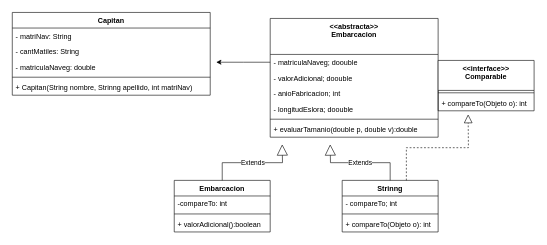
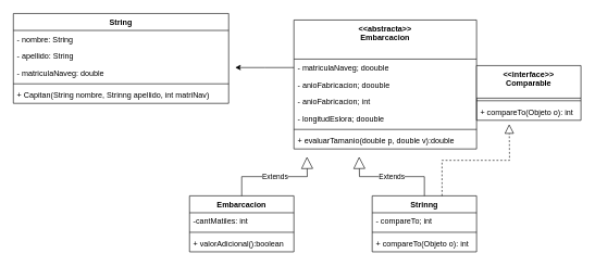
- <mxCell id="2" value="Capitan" style="swimlane;fontStyle=1;align=center;verticalAlign=top;childLayout=stackLayout;horizontal=1;startSize=26;horizontalStack=0;resizeParent=1;resizeParentMax=0;resizeLast=0;collapsible=1;marginBottom=0;" vertex="1" parent="1"><mxGeometry x="20" y="20" width="330" height="138" as="geometry" /></mxCell>
+ <mxCell id="2" value="String" style="swimlane;fontStyle=1;align=center;verticalAlign=top;childLayout=stackLayout;horizontal=1;startSize=26;horizontalStack=0;resizeParent=1;resizeParentMax=0;resizeLast=0;collapsible=1;marginBottom=0;" vertex="1" parent="1"><mxGeometry x="20" y="20" width="330" height="138" as="geometry" /></mxCell>
- <mxCell id="3" value="- matriNav: String" style="text;strokeColor=none;fillColor=none;align=left;verticalAlign=top;spacingLeft=4;spacingRight=4;overflow=hidden;rotatable=0;points=[[0,0.5],[1,0.5]];portConstraint=eastwest;" vertex="1" parent="2"><mxGeometry y="26" width="330" height="26" as="geometry" /></mxCell>
+ <mxCell id="3" value="- nombre: String" style="text;strokeColor=none;fillColor=none;align=left;verticalAlign=top;spacingLeft=4;spacingRight=4;overflow=hidden;rotatable=0;points=[[0,0.5],[1,0.5]];portConstraint=eastwest;" vertex="1" parent="2"><mxGeometry y="26" width="330" height="26" as="geometry" /></mxCell>
- <mxCell id="4" value="- cantMatiles: String" style="text;strokeColor=none;fillColor=none;align=left;verticalAlign=top;spacingLeft=4;spacingRight=4;overflow=hidden;rotatable=0;points=[[0,0.5],[1,0.5]];portConstraint=eastwest;" vertex="1" parent="2"><mxGeometry y="52" width="330" height="26" as="geometry" /></mxCell>
+ <mxCell id="4" value="- apellido: String" style="text;strokeColor=none;fillColor=none;align=left;verticalAlign=top;spacingLeft=4;spacingRight=4;overflow=hidden;rotatable=0;points=[[0,0.5],[1,0.5]];portConstraint=eastwest;" vertex="1" parent="2"><mxGeometry y="52" width="330" height="26" as="geometry" /></mxCell>
- <mxCell id="10" value="- valorAdicional; doouble" style="text;strokeColor=none;fillColor=none;align=left;verticalAlign=top;spacingLeft=4;spacingRight=4;overflow=hidden;rotatable=0;points=[[0,0.5],[1,0.5]];portConstraint=eastwest;" vertex="1" parent="8"><mxGeometry y="86" width="280" height="26" as="geometry" /></mxCell>
+ <mxCell id="10" value="- anioFabricacion; doouble" style="text;strokeColor=none;fillColor=none;align=left;verticalAlign=top;spacingLeft=4;spacingRight=4;overflow=hidden;rotatable=0;points=[[0,0.5],[1,0.5]];portConstraint=eastwest;" vertex="1" parent="8"><mxGeometry y="86" width="280" height="26" as="geometry" /></mxCell>
- <mxCell id="16" value="-compareTo: int" style="text;strokeColor=none;fillColor=none;align=left;verticalAlign=top;spacingLeft=4;spacingRight=4;overflow=hidden;rotatable=0;points=[[0,0.5],[1,0.5]];portConstraint=eastwest;" vertex="1" parent="15"><mxGeometry y="26" width="160" height="26" as="geometry" /></mxCell>
+ <mxCell id="16" value="-cantMatiles: int" style="text;strokeColor=none;fillColor=none;align=left;verticalAlign=top;spacingLeft=4;spacingRight=4;overflow=hidden;rotatable=0;points=[[0,0.5],[1,0.5]];portConstraint=eastwest;" vertex="1" parent="15"><mxGeometry y="26" width="160" height="26" as="geometry" /></mxCell>
